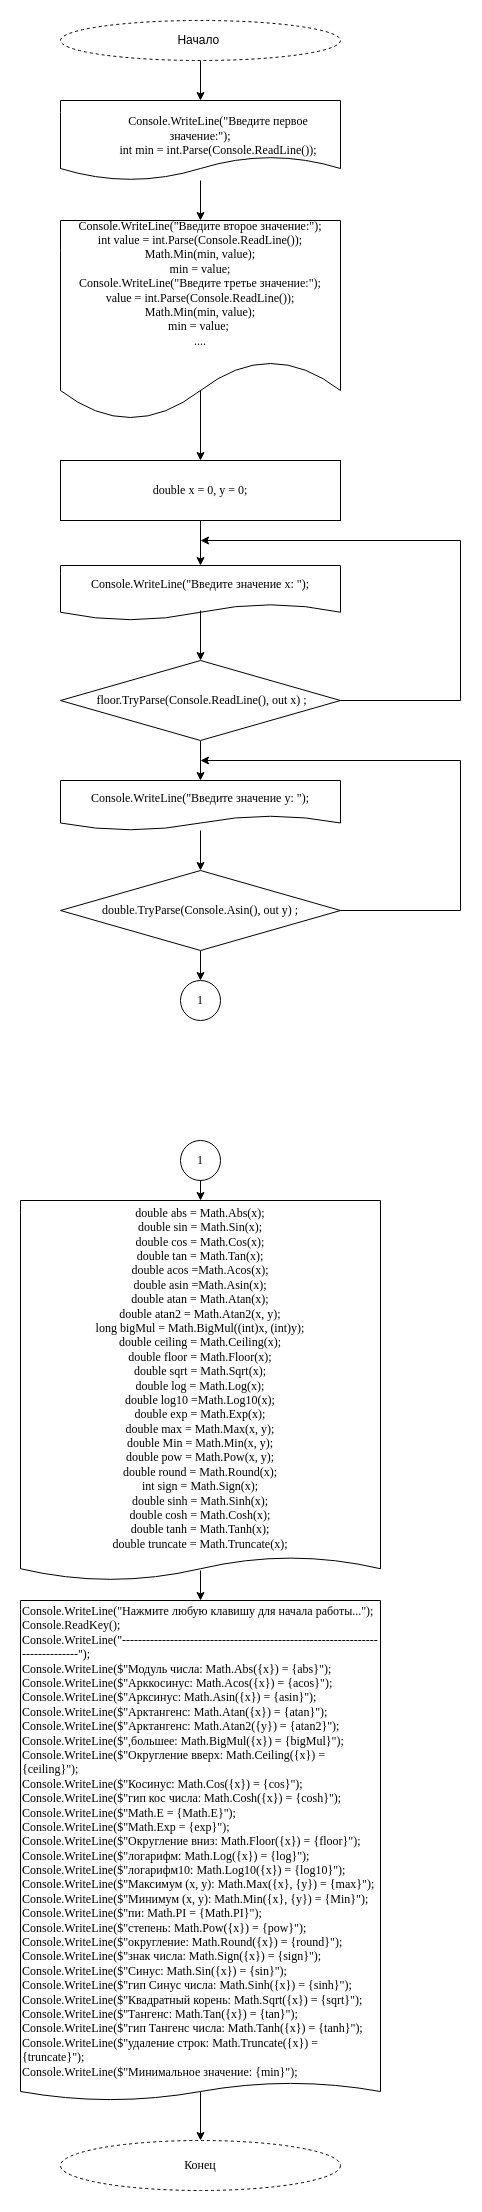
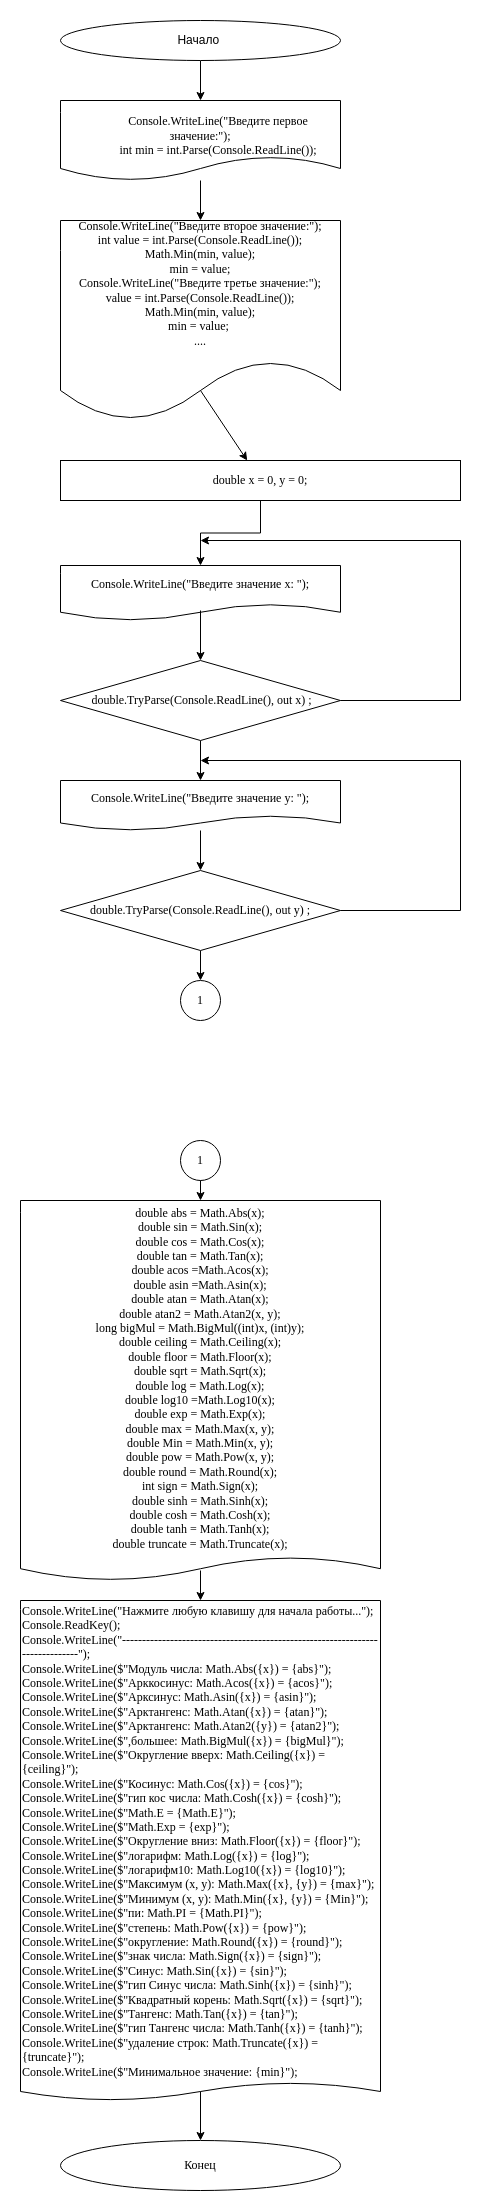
- <mxCell id="3" value="Начало&amp;nbsp;" style="ellipse;whiteSpace=wrap;html=1;dashed=1;" vertex="1" parent="1"><mxGeometry x="60" y="20" width="280" height="40" as="geometry" /></mxCell>
+ <mxCell id="3" value="Начало&amp;nbsp;" style="ellipse;whiteSpace=wrap;html=1;" vertex="1" parent="1"><mxGeometry x="60" y="20" width="280" height="40" as="geometry" /></mxCell>
- <mxCell id="8" value="double x = 0, y = 0;" style="rounded=0;whiteSpace=wrap;html=1;fontFamily=Times New Roman;fontSize=12;" vertex="1" parent="1"><mxGeometry x="60" y="460" width="280" height="60" as="geometry" /></mxCell>
+ <mxCell id="8" value="double x = 0, y = 0;" style="rounded=0;whiteSpace=wrap;html=1;fontFamily=Times New Roman;fontSize=12;" vertex="1" parent="1"><mxGeometry x="60" y="460" width="400" height="40" as="geometry" /></mxCell>
- <mxCell id="11" value="&amp;nbsp;floor.TryParse(Console.ReadLine(), out x) ;" style="rhombus;whiteSpace=wrap;html=1;fontFamily=Times New Roman;fontSize=12;" vertex="1" parent="1"><mxGeometry x="60" y="660" width="280" height="80" as="geometry" /></mxCell>
+ <mxCell id="11" value="&amp;nbsp;double.TryParse(Console.ReadLine(), out x) ;" style="rhombus;whiteSpace=wrap;html=1;fontFamily=Times New Roman;fontSize=12;" vertex="1" parent="1"><mxGeometry x="60" y="660" width="280" height="80" as="geometry" /></mxCell>
- <mxCell id="15" value="double.TryParse(Console.Asin(), out y) ;" style="rhombus;whiteSpace=wrap;html=1;fontFamily=Times New Roman;fontSize=12;" vertex="1" parent="1"><mxGeometry x="60" y="870" width="280" height="80" as="geometry" /></mxCell>
+ <mxCell id="15" value="double.TryParse(Console.ReadLine(), out y) ;" style="rhombus;whiteSpace=wrap;html=1;fontFamily=Times New Roman;fontSize=12;" vertex="1" parent="1"><mxGeometry x="60" y="870" width="280" height="80" as="geometry" /></mxCell>
- <mxCell id="31" value="Конец" style="ellipse;whiteSpace=wrap;html=1;fontFamily=Times New Roman;fontSize=12;dashed=1;" vertex="1" parent="1"><mxGeometry x="60" y="2140" width="280" height="50" as="geometry" /></mxCell>
+ <mxCell id="31" value="Конец" style="ellipse;whiteSpace=wrap;html=1;fontFamily=Times New Roman;fontSize=12;" vertex="1" parent="1"><mxGeometry x="60" y="2140" width="280" height="50" as="geometry" /></mxCell>
